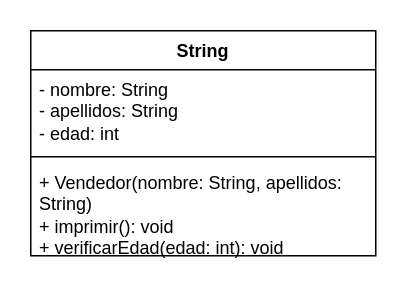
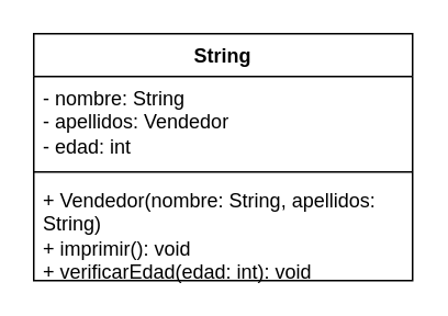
- <mxCell id="3" value="&lt;div&gt;- nombre: String&lt;/div&gt;&lt;div&gt;- apellidos: String&lt;/div&gt;&lt;div&gt;- edad: int&lt;/div&gt;&lt;div&gt;&lt;br&gt;&lt;/div&gt;" style="text;strokeColor=none;fillColor=none;align=left;verticalAlign=top;spacingLeft=4;spacingRight=4;overflow=hidden;rotatable=0;points=[[0,0.5],[1,0.5]];portConstraint=eastwest;whiteSpace=wrap;html=1;" vertex="1" parent="2"><mxGeometry y="26" width="230" height="54" as="geometry" /></mxCell>
+ <mxCell id="3" value="&lt;div&gt;- nombre: String&lt;/div&gt;&lt;div&gt;- apellidos: Vendedor&lt;/div&gt;&lt;div&gt;- edad: int&lt;/div&gt;&lt;div&gt;&lt;br&gt;&lt;/div&gt;" style="text;strokeColor=none;fillColor=none;align=left;verticalAlign=top;spacingLeft=4;spacingRight=4;overflow=hidden;rotatable=0;points=[[0,0.5],[1,0.5]];portConstraint=eastwest;whiteSpace=wrap;html=1;" vertex="1" parent="2"><mxGeometry y="26" width="230" height="54" as="geometry" /></mxCell>
